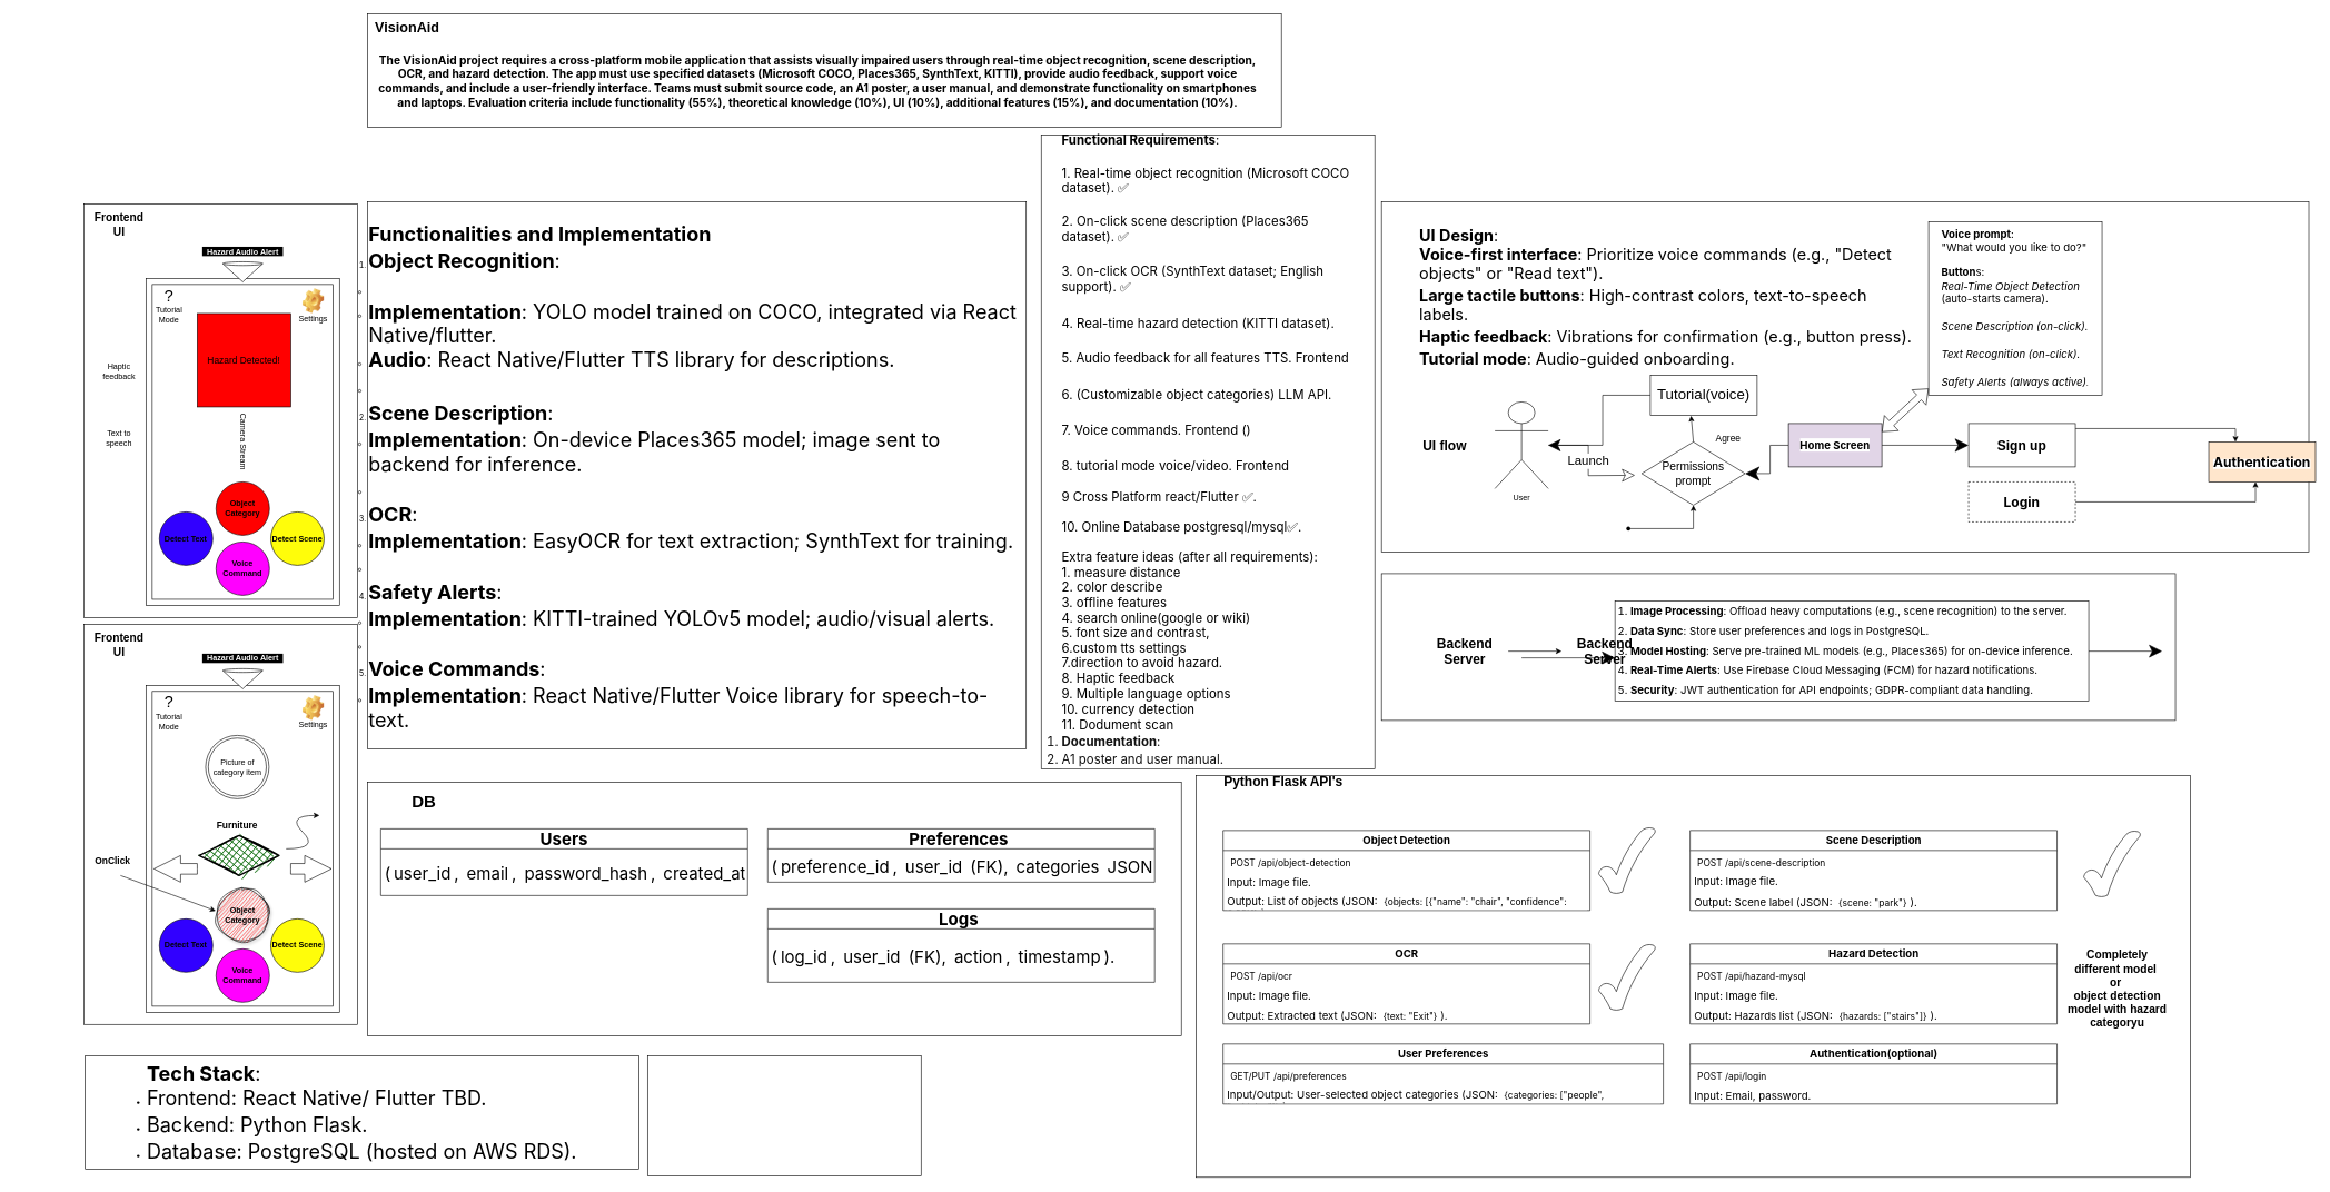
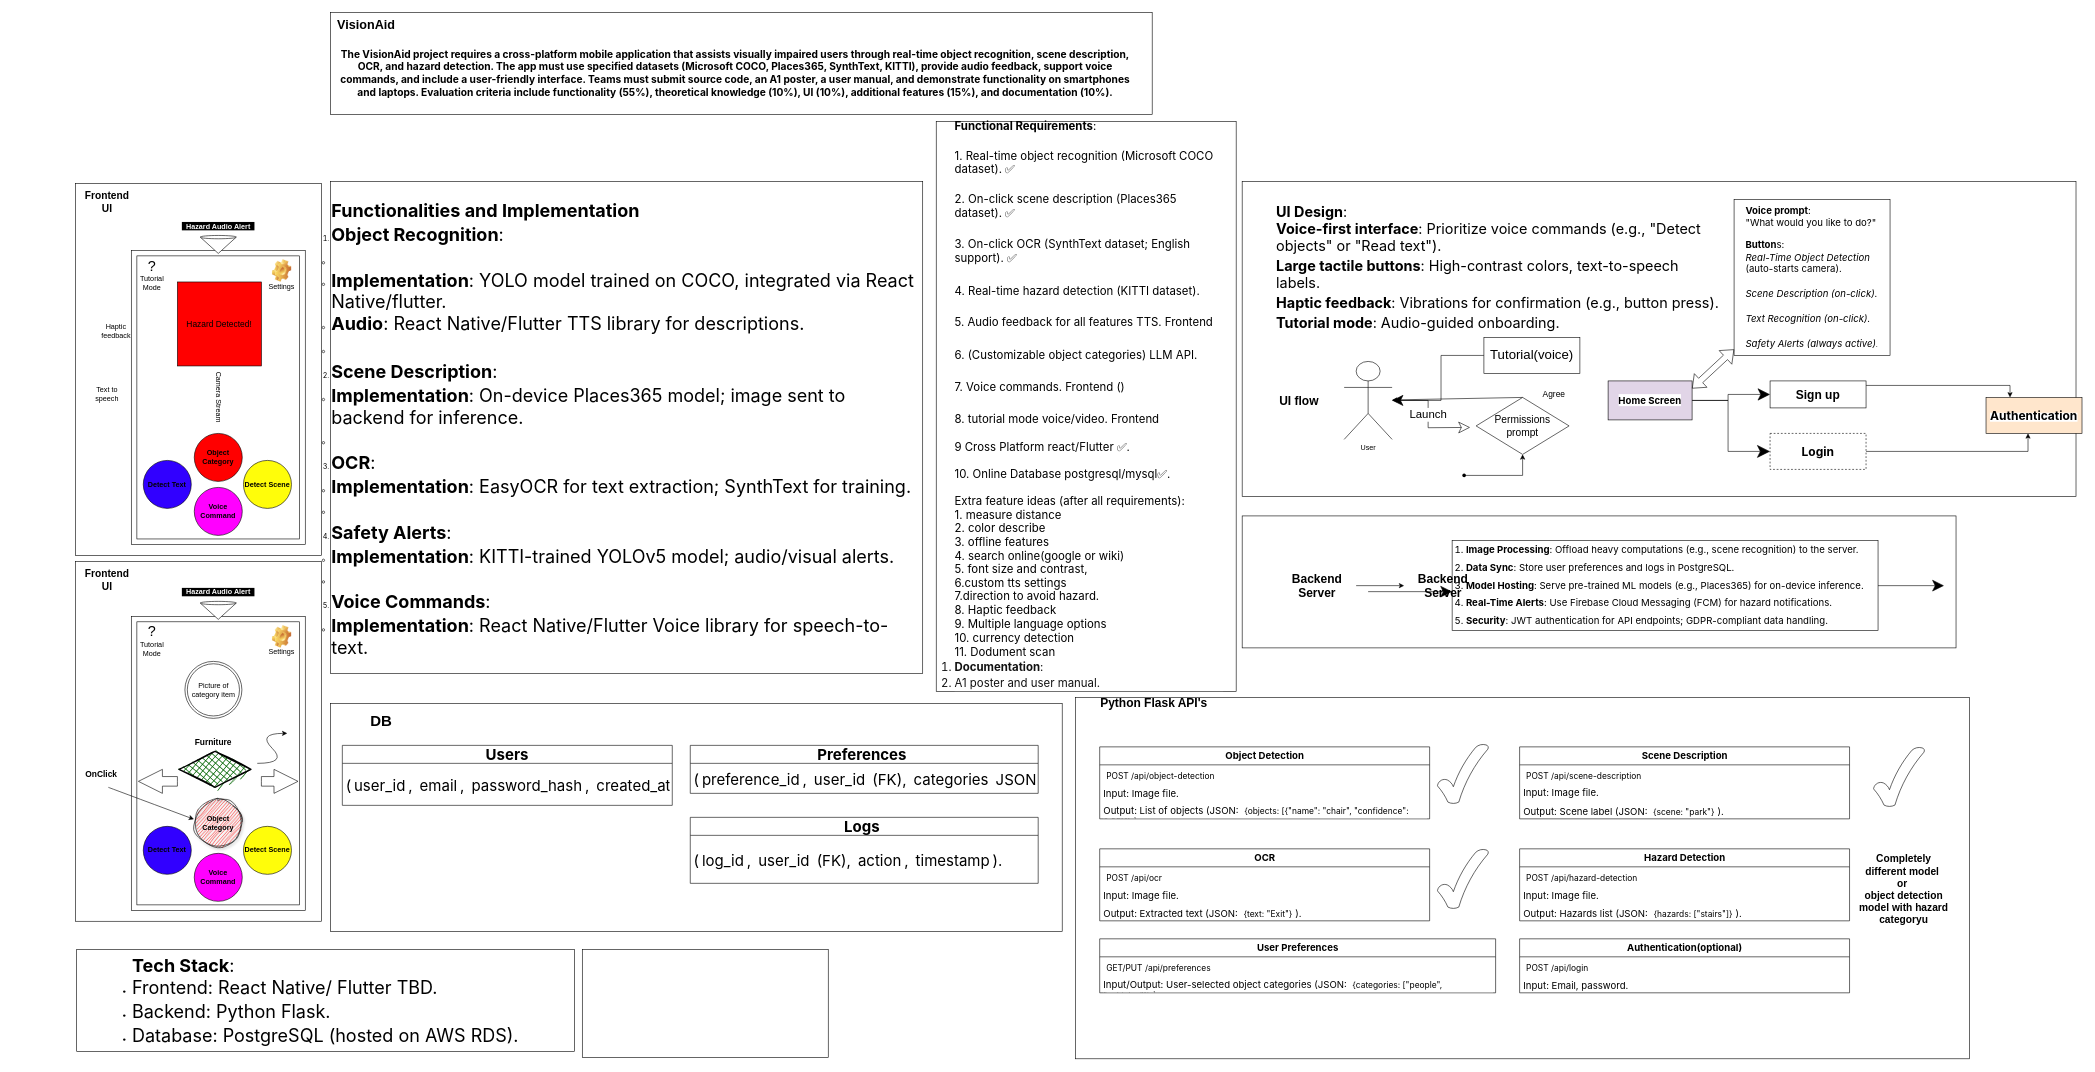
- <mxCell id="81" value="Haptic feedback" style="text;html=1;align=center;verticalAlign=middle;whiteSpace=wrap;rounded=0;" parent="1" vertex="1"><mxGeometry x="148.2" y="542" width="60" height="30" as="geometry" /></mxCell>
+ <mxCell id="81" value="Haptic feedback" style="text;html=1;align=center;verticalAlign=middle;whiteSpace=wrap;rounded=0;" parent="1" vertex="1"><mxGeometry x="163.2" y="537" width="60" height="30" as="geometry" /></mxCell>
- <mxCell id="86" value="" style="endArrow=classic;html=1;rounded=0;exitX=0.5;exitY=0;exitDx=0;exitDy=0;entryX=0.381;entryY=1.014;entryDx=0;entryDy=0;entryPerimeter=0;" parent="1" source="85" target="15" edge="1"><mxGeometry width="50" height="50" relative="1" as="geometry"><mxPoint x="2680" y="632" as="sourcePoint" /><mxPoint x="2730" y="582" as="targetPoint" /></mxGeometry></mxCell>
+ <mxCell id="86" value="" style="endArrow=classic;html=1;rounded=0;exitX=0.5;exitY=0;exitDx=0;exitDy=0;" parent="1" source="85" target="11" edge="1"><mxGeometry width="50" height="50" relative="1" as="geometry"><mxPoint x="2680" y="632" as="sourcePoint" /><mxPoint x="2730" y="582" as="targetPoint" /></mxGeometry></mxCell>
- <mxCell id="52" value="&lt;font style=&quot;font-size: 20px;&quot;&gt;&lt;b&gt;Sign up&lt;/b&gt;&lt;/font&gt;" style="rounded=0;whiteSpace=wrap;html=1;" parent="1" vertex="1"><mxGeometry x="2950" y="634.5" width="160" height="65" as="geometry" /></mxCell>
+ <mxCell id="52" value="&lt;font style=&quot;font-size: 20px;&quot;&gt;&lt;b&gt;Sign up&lt;/b&gt;&lt;/font&gt;" style="rounded=0;whiteSpace=wrap;html=1;" parent="1" vertex="1"><mxGeometry x="2950" y="634.5" width="160" height="45" as="geometry" /></mxCell>
- <mxCell id="18" value="" style="edgeStyle=orthogonalEdgeStyle;rounded=0;orthogonalLoop=1;jettySize=auto;html=1;endSize=19;" parent="1" source="19" target="85" edge="1"><mxGeometry relative="1" as="geometry" /></mxCell>
+ <mxCell id="18" value="" style="edgeStyle=orthogonalEdgeStyle;rounded=0;orthogonalLoop=1;jettySize=auto;html=1;entryX=0;entryY=0.5;entryDx=0;entryDy=0;endSize=19;" parent="1" source="19" target="53" edge="1"><mxGeometry relative="1" as="geometry" /></mxCell>
- <mxCell id="42" value="&lt;ul style=&quot;margin-top: 4px; margin-bottom: 0px; padding-left: calc(var(--ds-md-zoom)*24px); font-family: Inter, system-ui, -apple-system, BlinkMacSystemFont, &amp;quot;Segoe UI&amp;quot;, Roboto, &amp;quot;Noto Sans&amp;quot;, Ubuntu, Cantarell, &amp;quot;Helvetica Neue&amp;quot;, Oxygen, &amp;quot;Open Sans&amp;quot;, sans-serif; font-size: 16.002px;&quot;&gt;&lt;li&gt;&lt;ul style=&quot;margin-top: 4px; margin-bottom: 0px; padding-left: calc(var(--ds-md-zoom)*24px);&quot;&gt;&lt;li&gt;&lt;p style=&quot;margin-top: 0px; margin-right: 0px; margin-bottom: 0px !important; margin-left: 0px; font-size: var(--ds-md-font-size); line-height: var(--ds-md-line-height);&quot;&gt;&lt;code style=&quot;font-size: 0.875em; font-weight: var(--ds-font-weight-strong); font-family: var(--ds-font-family-code); border-radius: 4px; padding: 0.15rem 0.3rem;&quot;&gt;POST /api/hazard-mysql&lt;/code&gt;&lt;/p&gt;&lt;/li&gt;&lt;/ul&gt;&lt;/li&gt;&lt;/ul&gt;" style="text;strokeColor=none;fillColor=none;align=left;verticalAlign=middle;spacingLeft=4;spacingRight=4;overflow=hidden;points=[[0,0.5],[1,0.5]];portConstraint=eastwest;rotatable=0;whiteSpace=wrap;html=1;fontColor=#000000;labelBackgroundColor=#FFFFFF;" parent="41" vertex="1"><mxGeometry y="30" width="550" height="30" as="geometry" /></mxCell>
+ <mxCell id="42" value="&lt;ul style=&quot;margin-top: 4px; margin-bottom: 0px; padding-left: calc(var(--ds-md-zoom)*24px); font-family: Inter, system-ui, -apple-system, BlinkMacSystemFont, &amp;quot;Segoe UI&amp;quot;, Roboto, &amp;quot;Noto Sans&amp;quot;, Ubuntu, Cantarell, &amp;quot;Helvetica Neue&amp;quot;, Oxygen, &amp;quot;Open Sans&amp;quot;, sans-serif; font-size: 16.002px;&quot;&gt;&lt;li&gt;&lt;ul style=&quot;margin-top: 4px; margin-bottom: 0px; padding-left: calc(var(--ds-md-zoom)*24px);&quot;&gt;&lt;li&gt;&lt;p style=&quot;margin-top: 0px; margin-right: 0px; margin-bottom: 0px !important; margin-left: 0px; font-size: var(--ds-md-font-size); line-height: var(--ds-md-line-height);&quot;&gt;&lt;code style=&quot;font-size: 0.875em; font-weight: var(--ds-font-weight-strong); font-family: var(--ds-font-family-code); border-radius: 4px; padding: 0.15rem 0.3rem;&quot;&gt;POST /api/hazard-detection&lt;/code&gt;&lt;/p&gt;&lt;/li&gt;&lt;/ul&gt;&lt;/li&gt;&lt;/ul&gt;" style="text;strokeColor=none;fillColor=none;align=left;verticalAlign=middle;spacingLeft=4;spacingRight=4;overflow=hidden;points=[[0,0.5],[1,0.5]];portConstraint=eastwest;rotatable=0;whiteSpace=wrap;html=1;fontColor=#000000;labelBackgroundColor=#FFFFFF;" parent="41" vertex="1"><mxGeometry y="30" width="550" height="30" as="geometry" /></mxCell>
